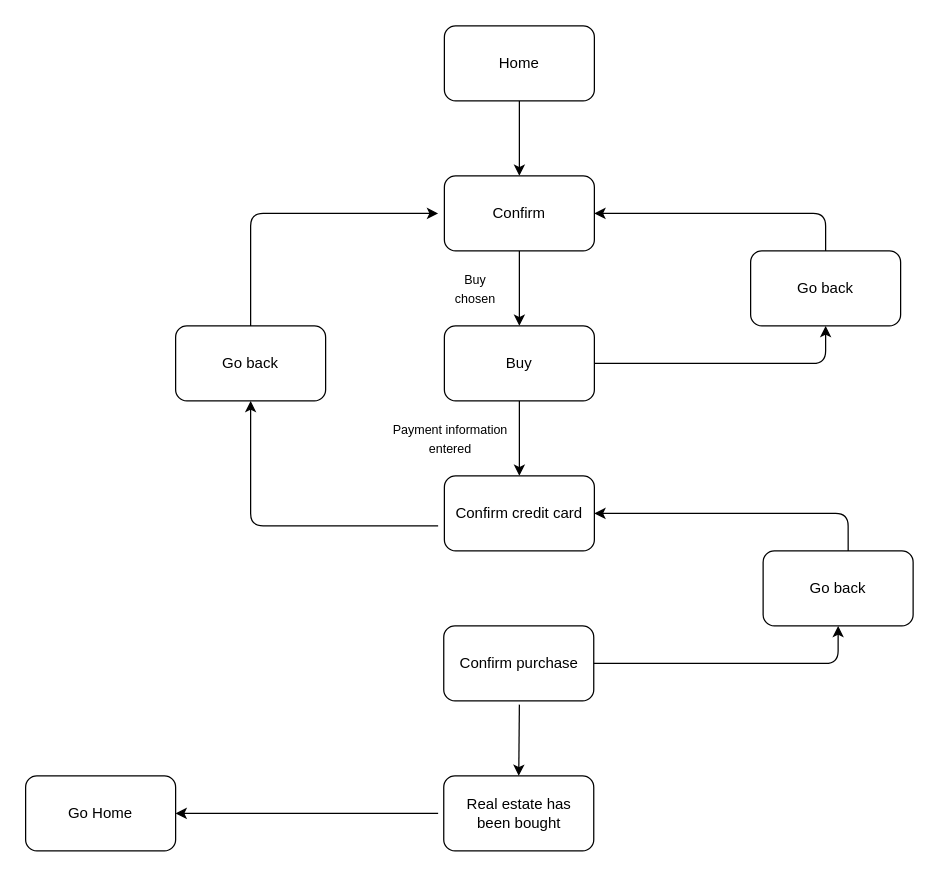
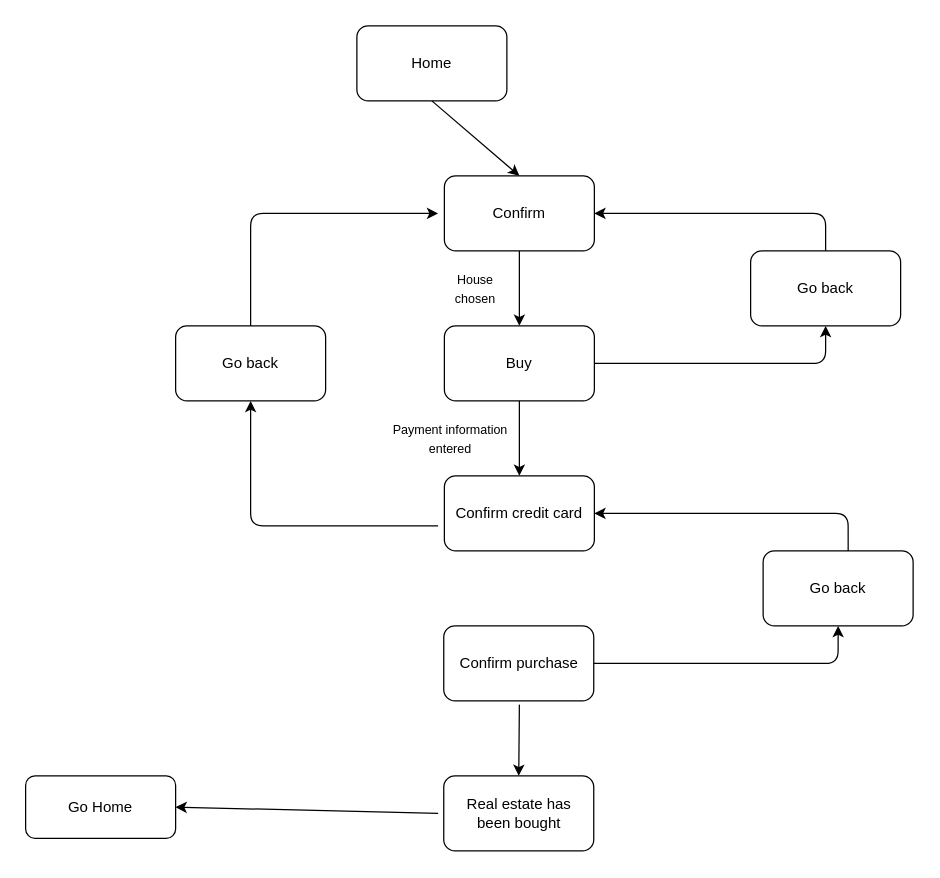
- <mxCell id="2" value="Home" style="rounded=1;whiteSpace=wrap;html=1;" vertex="1" parent="1"><mxGeometry x="355" y="20" width="120" height="60" as="geometry" /></mxCell>
+ <mxCell id="2" value="Home" style="rounded=1;whiteSpace=wrap;html=1;" vertex="1" parent="1"><mxGeometry x="285" y="20" width="120" height="60" as="geometry" /></mxCell>
- <mxCell id="6" value="&lt;font style=&quot;font-size: 10px&quot;&gt;Buy chosen&lt;/font&gt;" style="text;html=1;strokeColor=none;fillColor=none;align=center;verticalAlign=middle;whiteSpace=wrap;rounded=0;" vertex="1" parent="1"><mxGeometry x="360" y="220" width="40" height="20" as="geometry" /></mxCell>
+ <mxCell id="6" value="&lt;font style=&quot;font-size: 10px&quot;&gt;House chosen&lt;/font&gt;" style="text;html=1;strokeColor=none;fillColor=none;align=center;verticalAlign=middle;whiteSpace=wrap;rounded=0;" vertex="1" parent="1"><mxGeometry x="360" y="220" width="40" height="20" as="geometry" /></mxCell>
- <mxCell id="21" value="Go Home" style="rounded=1;whiteSpace=wrap;html=1;" vertex="1" parent="1"><mxGeometry x="20" y="620" width="120" height="60" as="geometry" /></mxCell>
+ <mxCell id="21" value="Go Home" style="rounded=1;whiteSpace=wrap;html=1;" vertex="1" parent="1"><mxGeometry x="20" y="620" width="120" height="50" as="geometry" /></mxCell>
